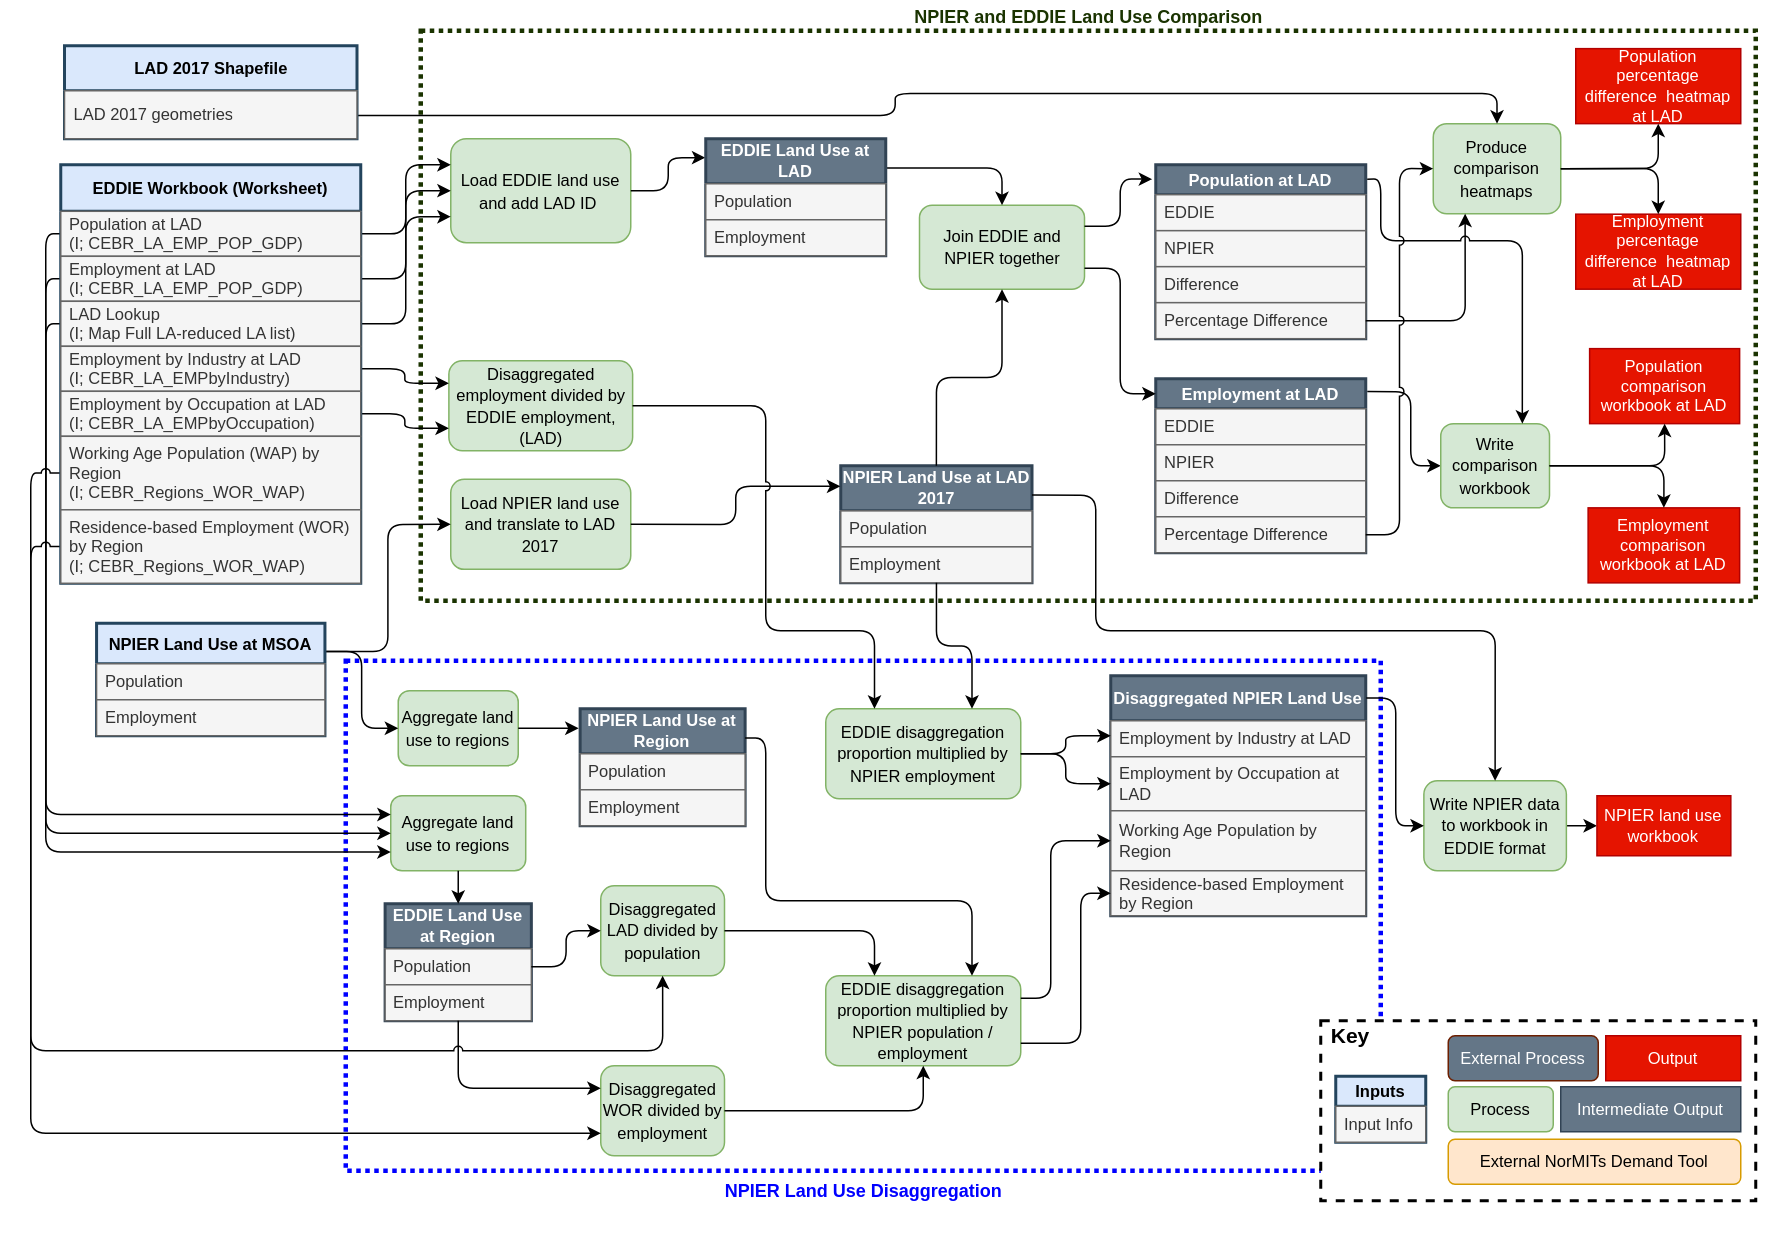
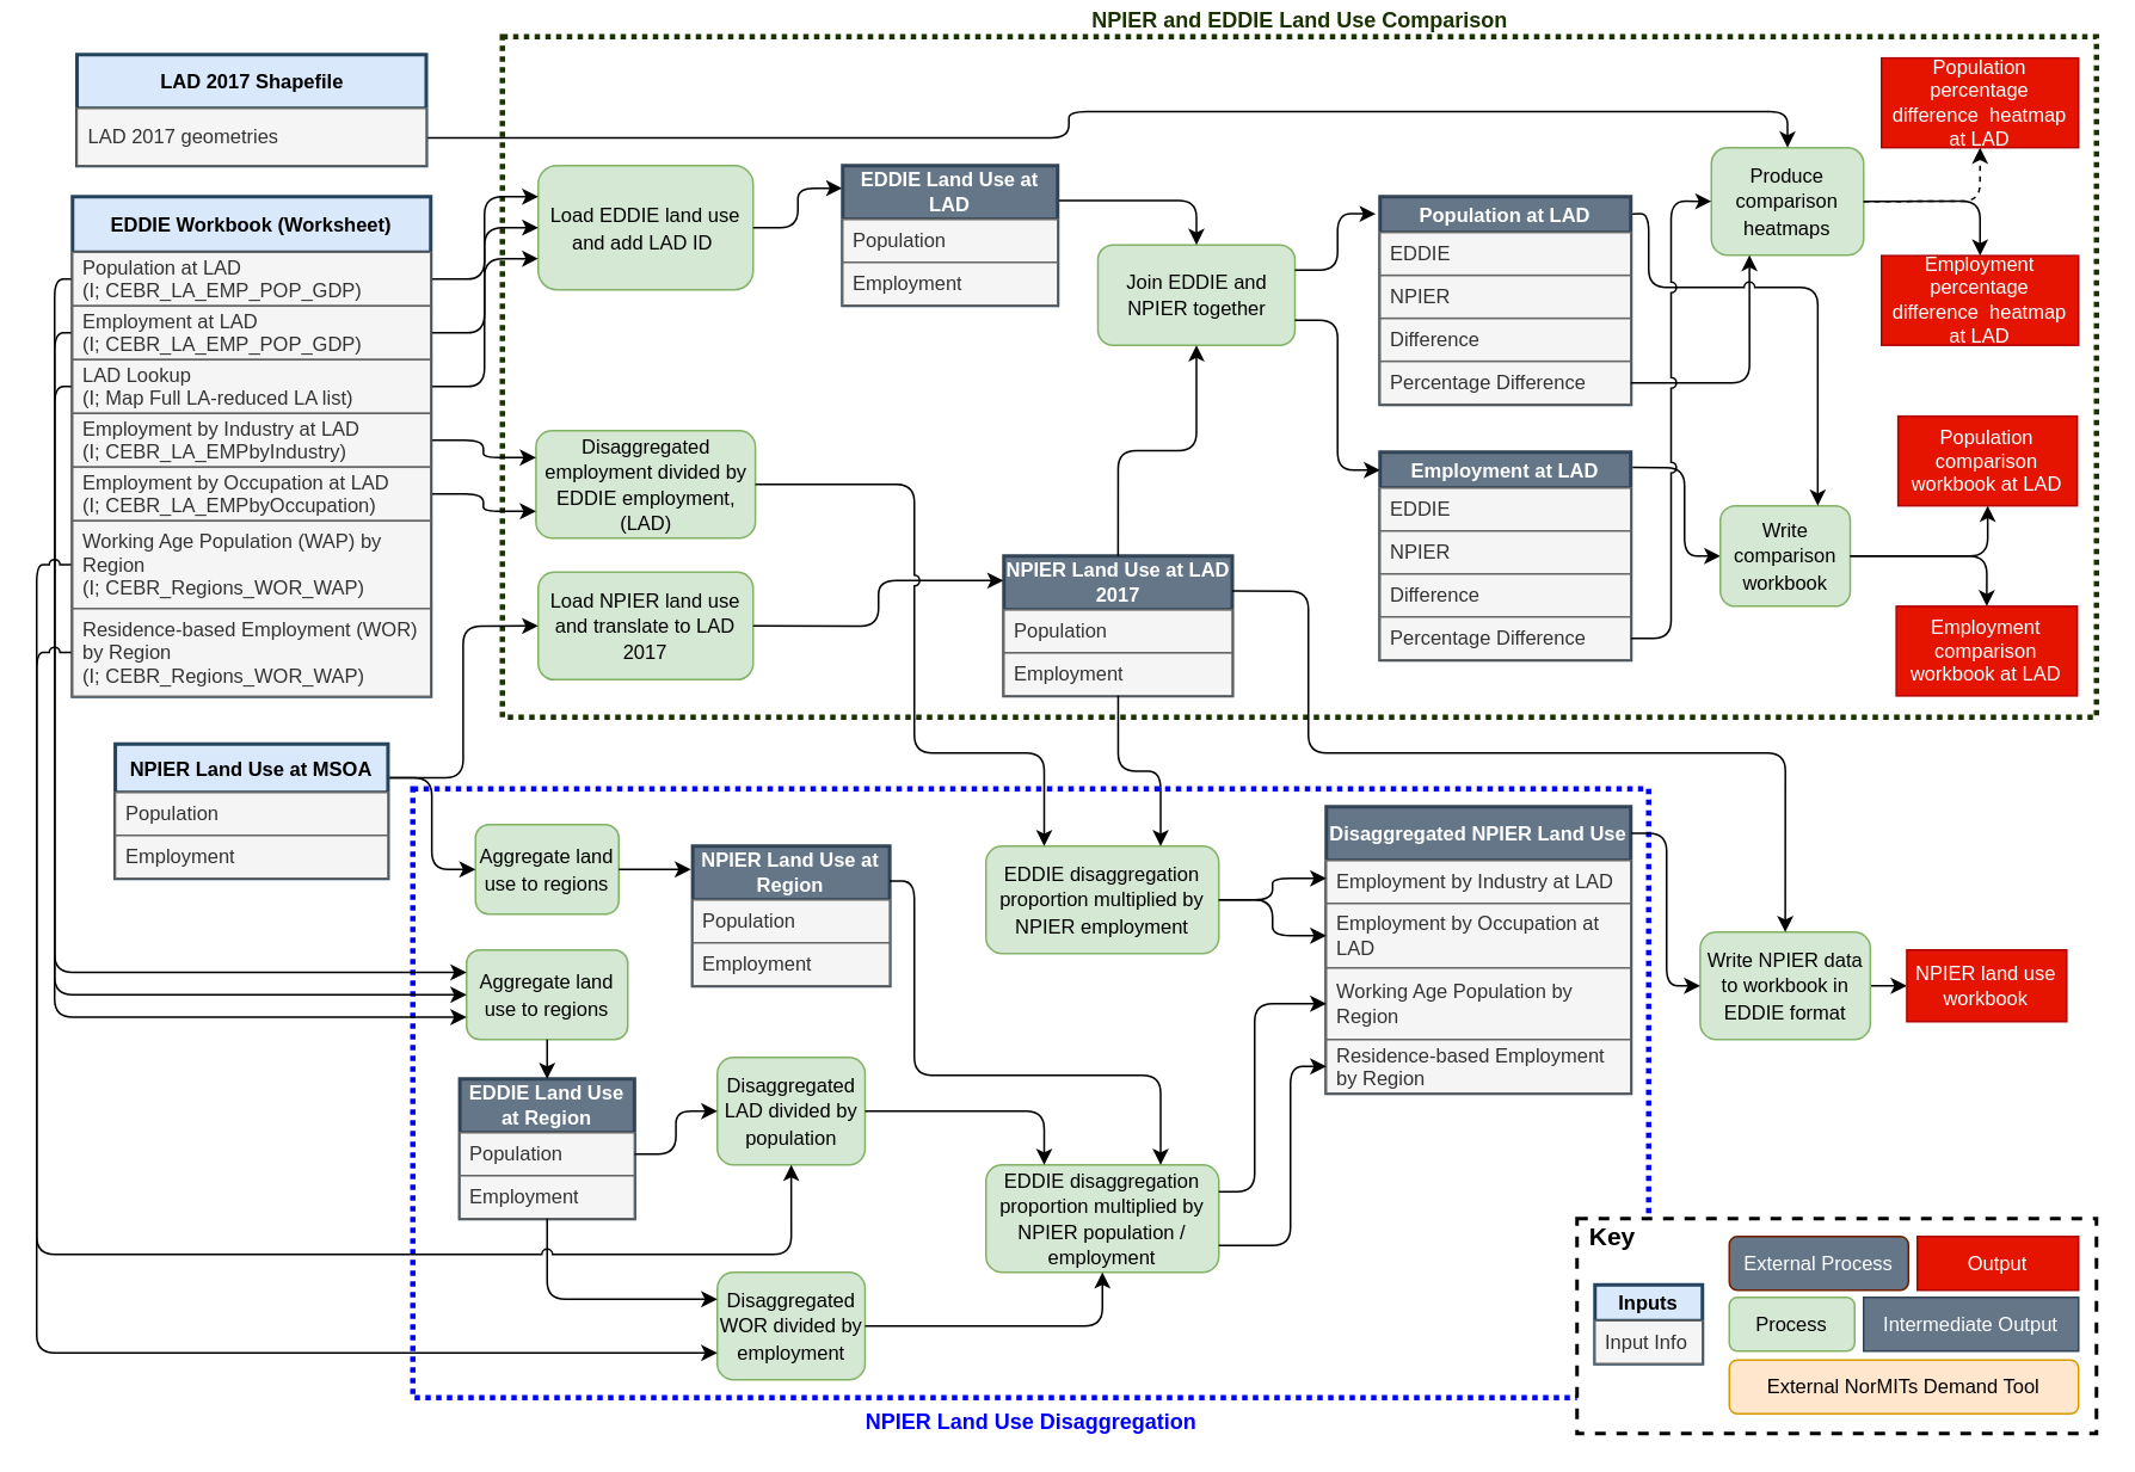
- <mxCell id="23" style="edgeStyle=orthogonalEdgeStyle;rounded=1;sketch=0;orthogonalLoop=1;jettySize=auto;html=1;exitX=1;exitY=0.5;exitDx=0;exitDy=0;entryX=0.5;entryY=1;entryDx=0;entryDy=0;jumpStyle=arc;" edge="1" parent="2" source="21" target="4"><mxGeometry relative="1" as="geometry" /></mxCell>
+ <mxCell id="23" style="edgeStyle=orthogonalEdgeStyle;rounded=1;sketch=0;orthogonalLoop=1;jettySize=auto;html=1;exitX=1;exitY=0.5;exitDx=0;exitDy=0;entryX=0.5;entryY=1;entryDx=0;entryDy=0;jumpStyle=arc;dashed=1;" edge="1" parent="2" source="21" target="4"><mxGeometry relative="1" as="geometry" /></mxCell>
